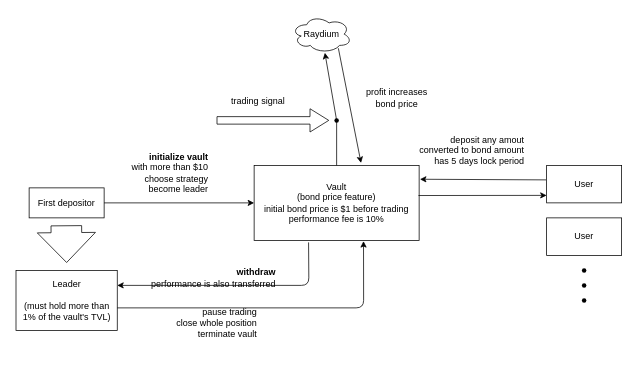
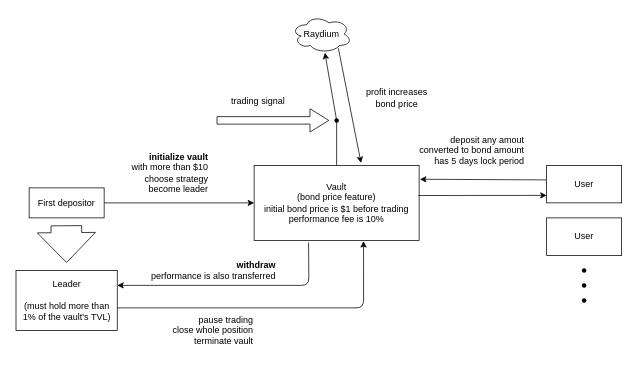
- <mxCell id="14" value="&lt;b&gt;withdraw&lt;/b&gt;&lt;br&gt;performance is also transferred" style="text;html=1;align=right;verticalAlign=middle;resizable=0;points=[];autosize=1;strokeColor=none;fillColor=none;" vertex="1" parent="1"><mxGeometry x="178" y="350" width="190" height="40" as="geometry" /></mxCell>
+ <mxCell id="14" value="&lt;b&gt;withdraw&lt;/b&gt;&lt;br&gt;performance is also transferred" style="text;html=1;align=right;verticalAlign=middle;resizable=0;points=[];autosize=1;strokeColor=none;fillColor=none;" vertex="1" parent="1"><mxGeometry x="178" y="340" width="190" height="40" as="geometry" /></mxCell>
- <mxCell id="16" value="pause trading&lt;br&gt;close whole position&lt;br&gt;terminate vault" style="text;html=1;align=right;verticalAlign=middle;resizable=0;points=[];autosize=1;strokeColor=none;fillColor=none;" vertex="1" parent="1"><mxGeometry x="213" y="400" width="130" height="60" as="geometry" /></mxCell>
+ <mxCell id="16" value="pause trading&lt;br&gt;close whole position&lt;br&gt;terminate vault" style="text;html=1;align=right;verticalAlign=middle;resizable=0;points=[];autosize=1;strokeColor=none;fillColor=none;" vertex="1" parent="1"><mxGeometry x="208" y="410" width="130" height="60" as="geometry" /></mxCell>
